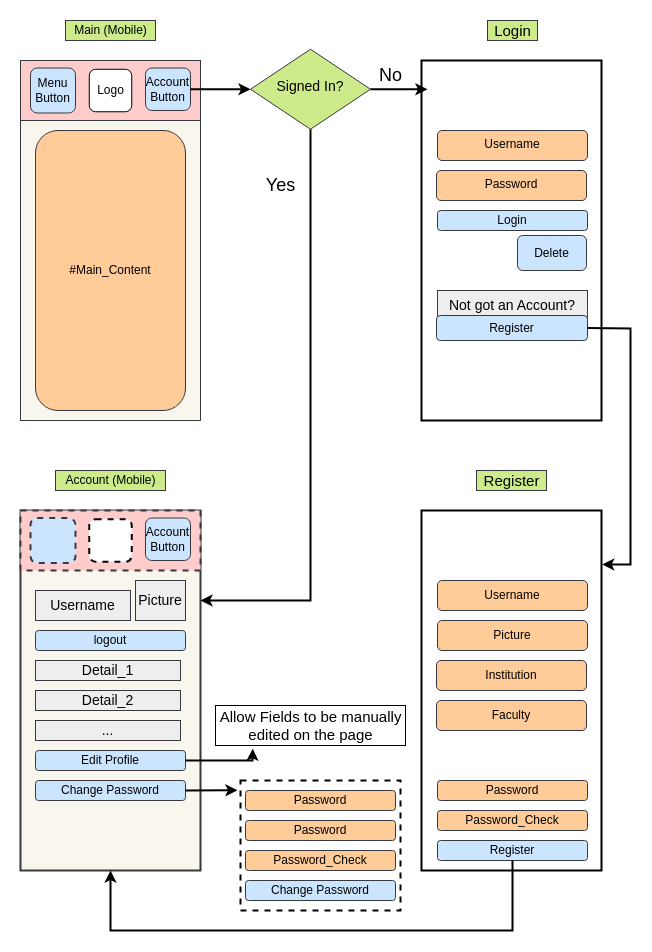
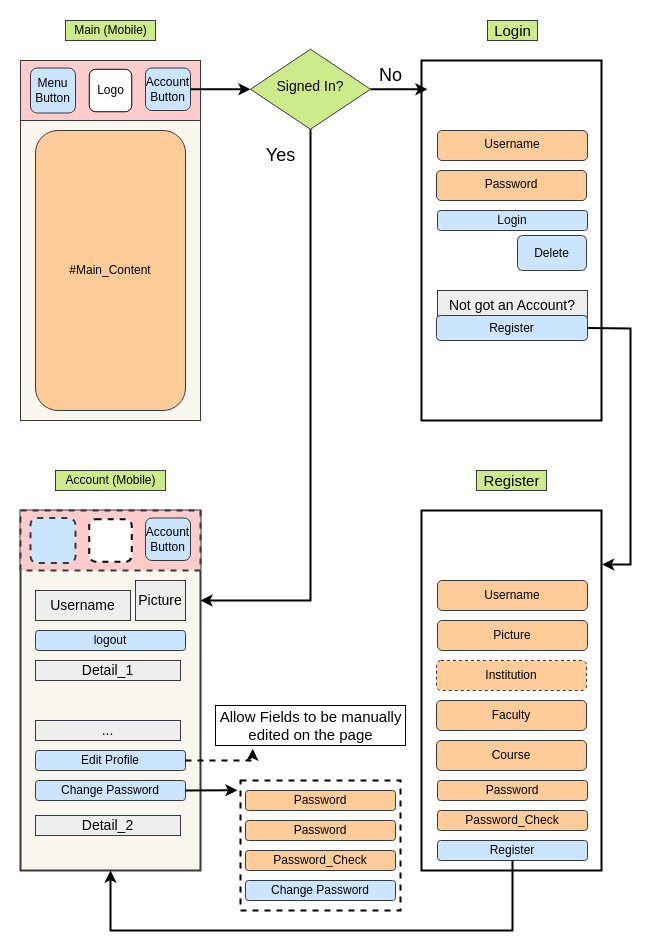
- <mxCell id="39" value="Yes" style="text;html=1;align=center;verticalAlign=middle;resizable=0;points=[];autosize=1;fontSize=18;" vertex="1" parent="1"><mxGeometry x="260" y="170" width="40" height="30" as="geometry" /></mxCell>
+ <mxCell id="39" value="Yes" style="text;html=1;align=center;verticalAlign=middle;resizable=0;points=[];autosize=1;fontSize=18;" vertex="1" parent="1"><mxGeometry x="260" y="140" width="40" height="30" as="geometry" /></mxCell>
- <mxCell id="31" value="Institution" style="rounded=1;whiteSpace=wrap;html=1;strokeColor=#36393d;fillColor=#ffcc99;" vertex="1" parent="1"><mxGeometry x="436" y="660" width="150" height="30" as="geometry" /></mxCell>
+ <mxCell id="31" value="Institution" style="rounded=1;whiteSpace=wrap;html=1;strokeColor=#36393d;fillColor=#ffcc99;dashed=1;" vertex="1" parent="1"><mxGeometry x="436" y="660" width="150" height="30" as="geometry" /></mxCell>
- <mxCell id="47" value="Detail_2" style="rounded=0;whiteSpace=wrap;html=1;strokeColor=#36393d;strokeWidth=1;fillColor=#eeeeee;fontSize=14;verticalAlign=middle;" vertex="1" parent="1"><mxGeometry x="35" y="690" width="145" height="20" as="geometry" /></mxCell>
+ <mxCell id="47" value="Detail_2" style="rounded=0;whiteSpace=wrap;html=1;strokeColor=#36393d;strokeWidth=1;fillColor=#eeeeee;fontSize=14;verticalAlign=middle;" vertex="1" parent="1"><mxGeometry x="35" y="815" width="145" height="20" as="geometry" /></mxCell>
+ <mxCell id="34" value="Course" style="rounded=1;whiteSpace=wrap;html=1;strokeColor=#36393d;fillColor=#ffcc99;" vertex="1" parent="1"><mxGeometry x="436" y="740" width="150" height="30" as="geometry" /></mxCell>
- <mxCell id="54" value="" style="endArrow=classic;html=1;strokeWidth=2;fontSize=18;exitX=1;exitY=0.5;exitDx=0;exitDy=0;entryX=0.196;entryY=1.081;entryDx=0;entryDy=0;entryPerimeter=0;rounded=0;" edge="1" parent="1" source="52" target="55"><mxGeometry width="50" height="50" relative="1" as="geometry"><mxPoint x="10" y="910" as="sourcePoint" /><mxPoint x="240" y="710" as="targetPoint" /><Array as="points"><mxPoint x="252" y="760" /></Array></mxGeometry></mxCell>
+ <mxCell id="54" value="" style="endArrow=classic;html=1;strokeWidth=2;fontSize=18;exitX=1;exitY=0.5;exitDx=0;exitDy=0;entryX=0.196;entryY=1.081;entryDx=0;entryDy=0;entryPerimeter=0;rounded=0;dashed=1;" edge="1" parent="1" source="52" target="55"><mxGeometry width="50" height="50" relative="1" as="geometry"><mxPoint x="10" y="910" as="sourcePoint" /><mxPoint x="240" y="710" as="targetPoint" /><Array as="points"><mxPoint x="252" y="760" /></Array></mxGeometry></mxCell>
